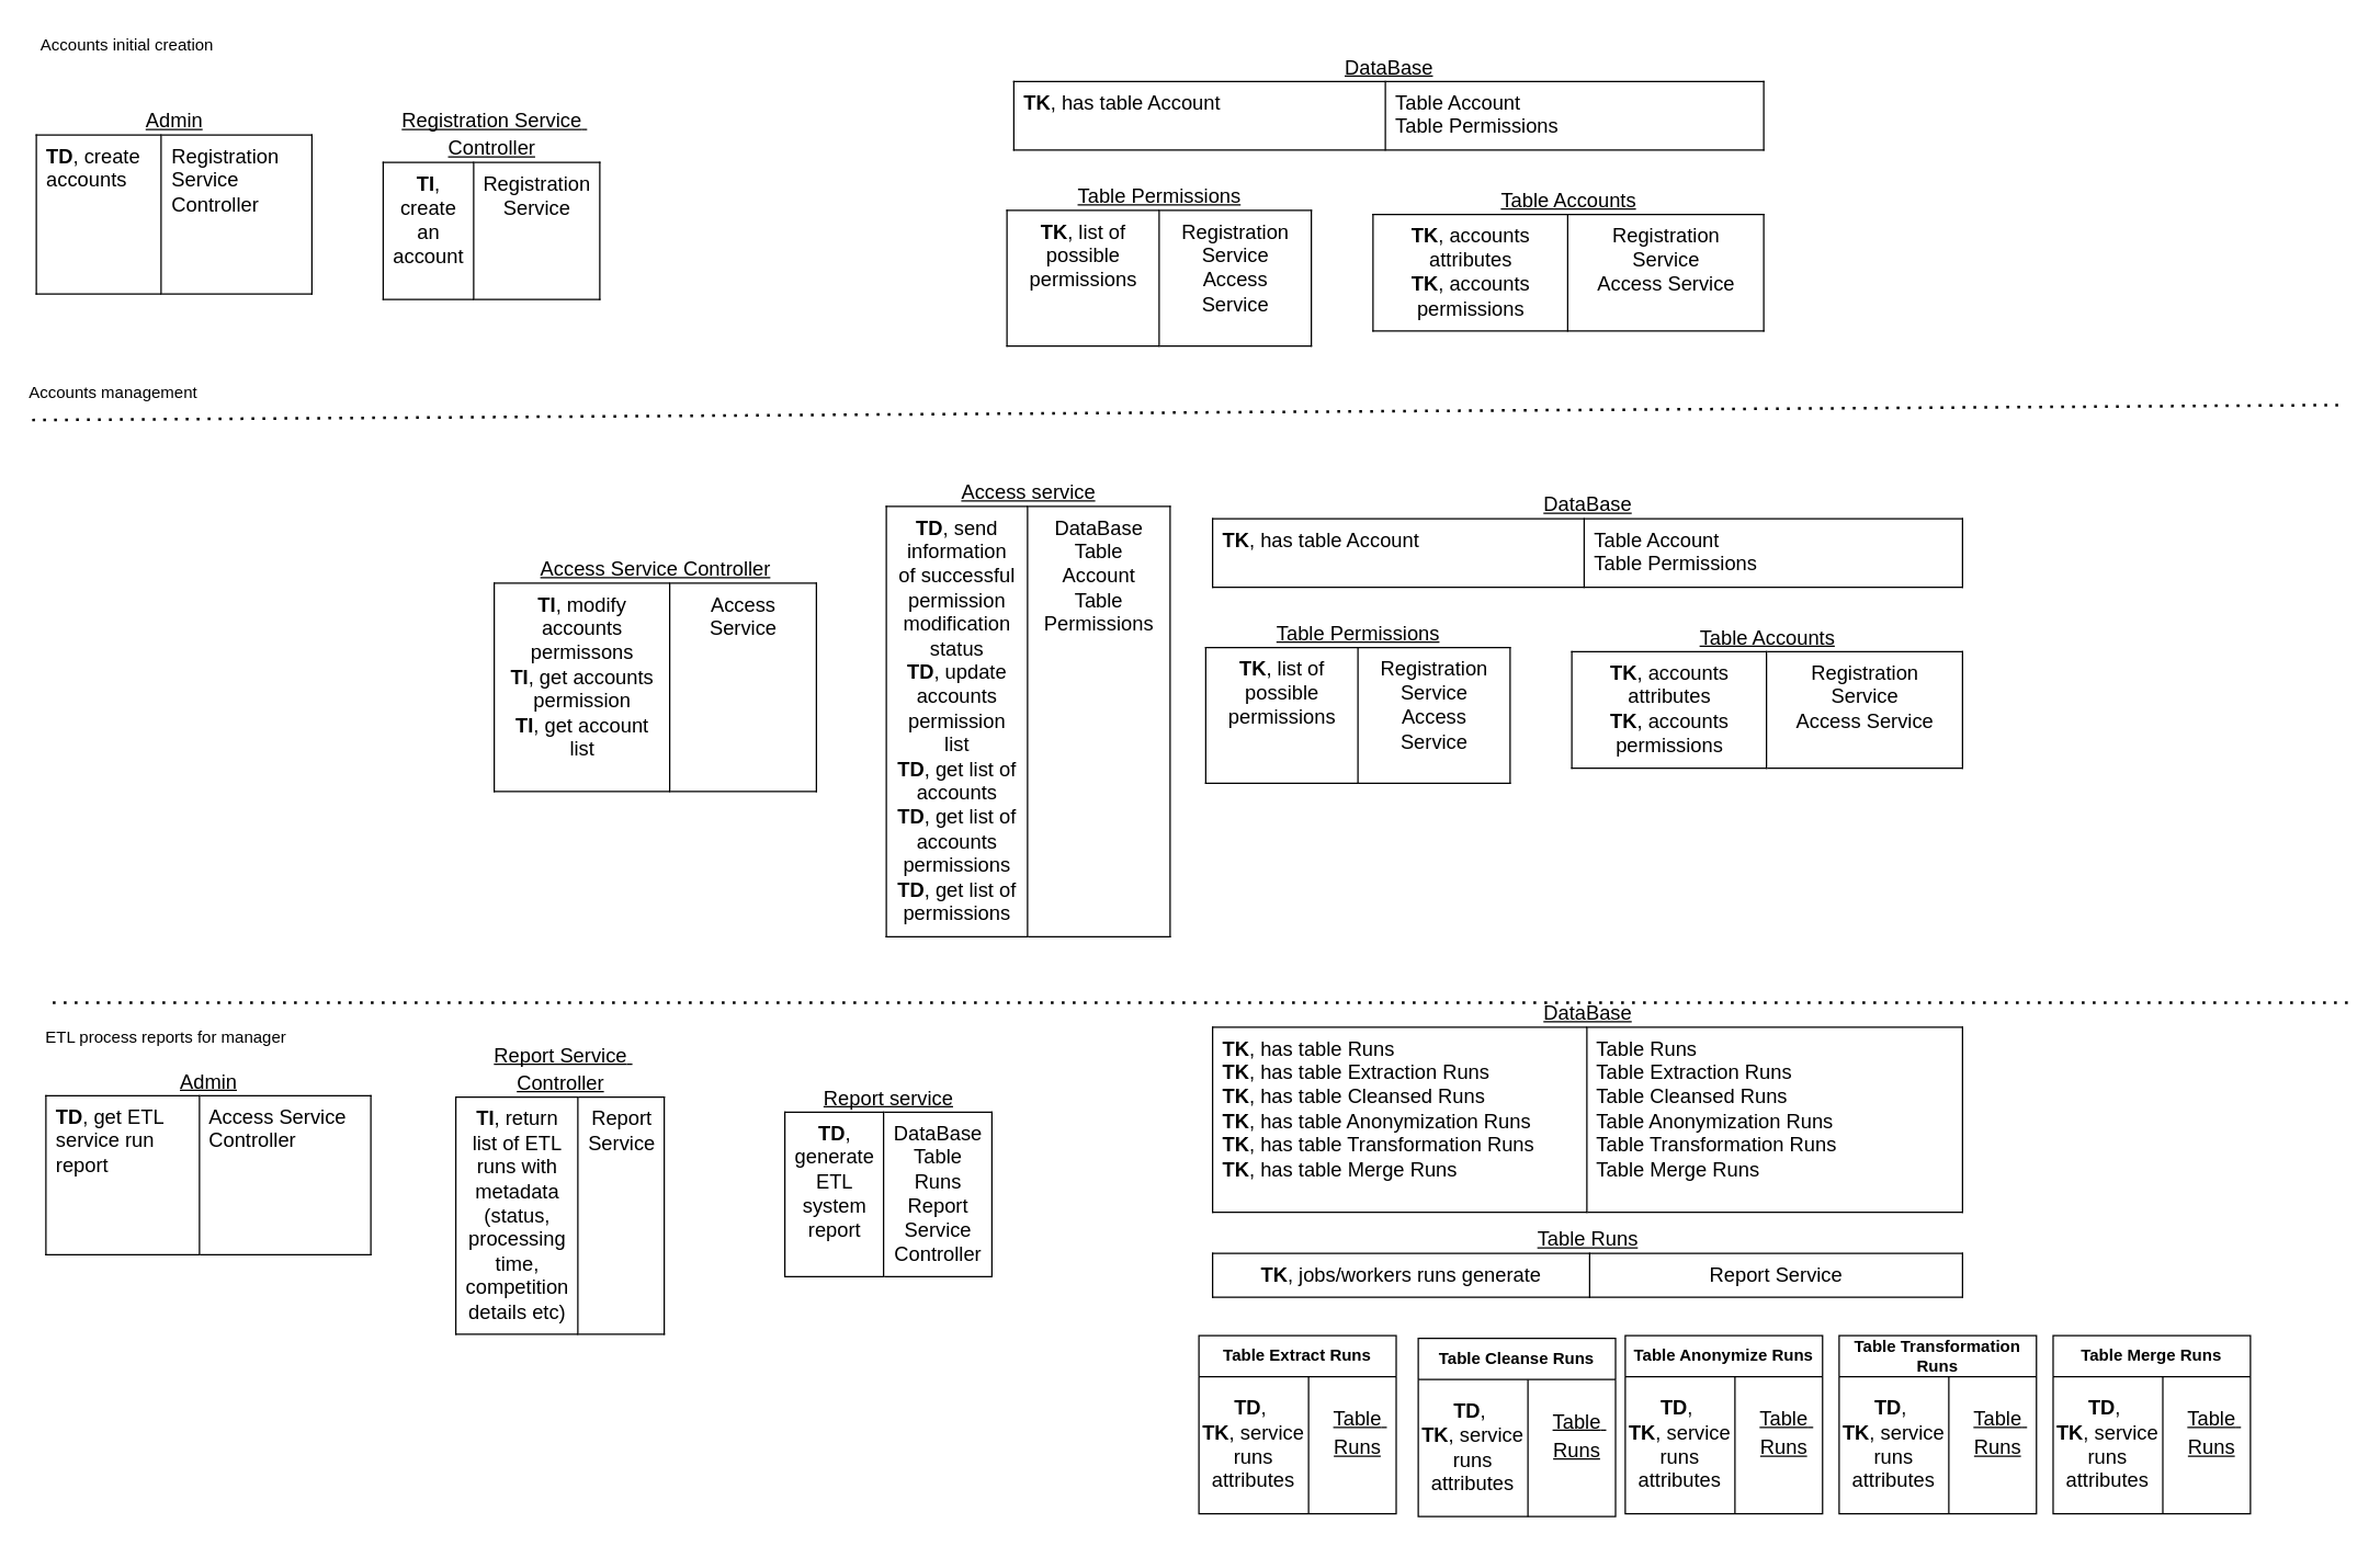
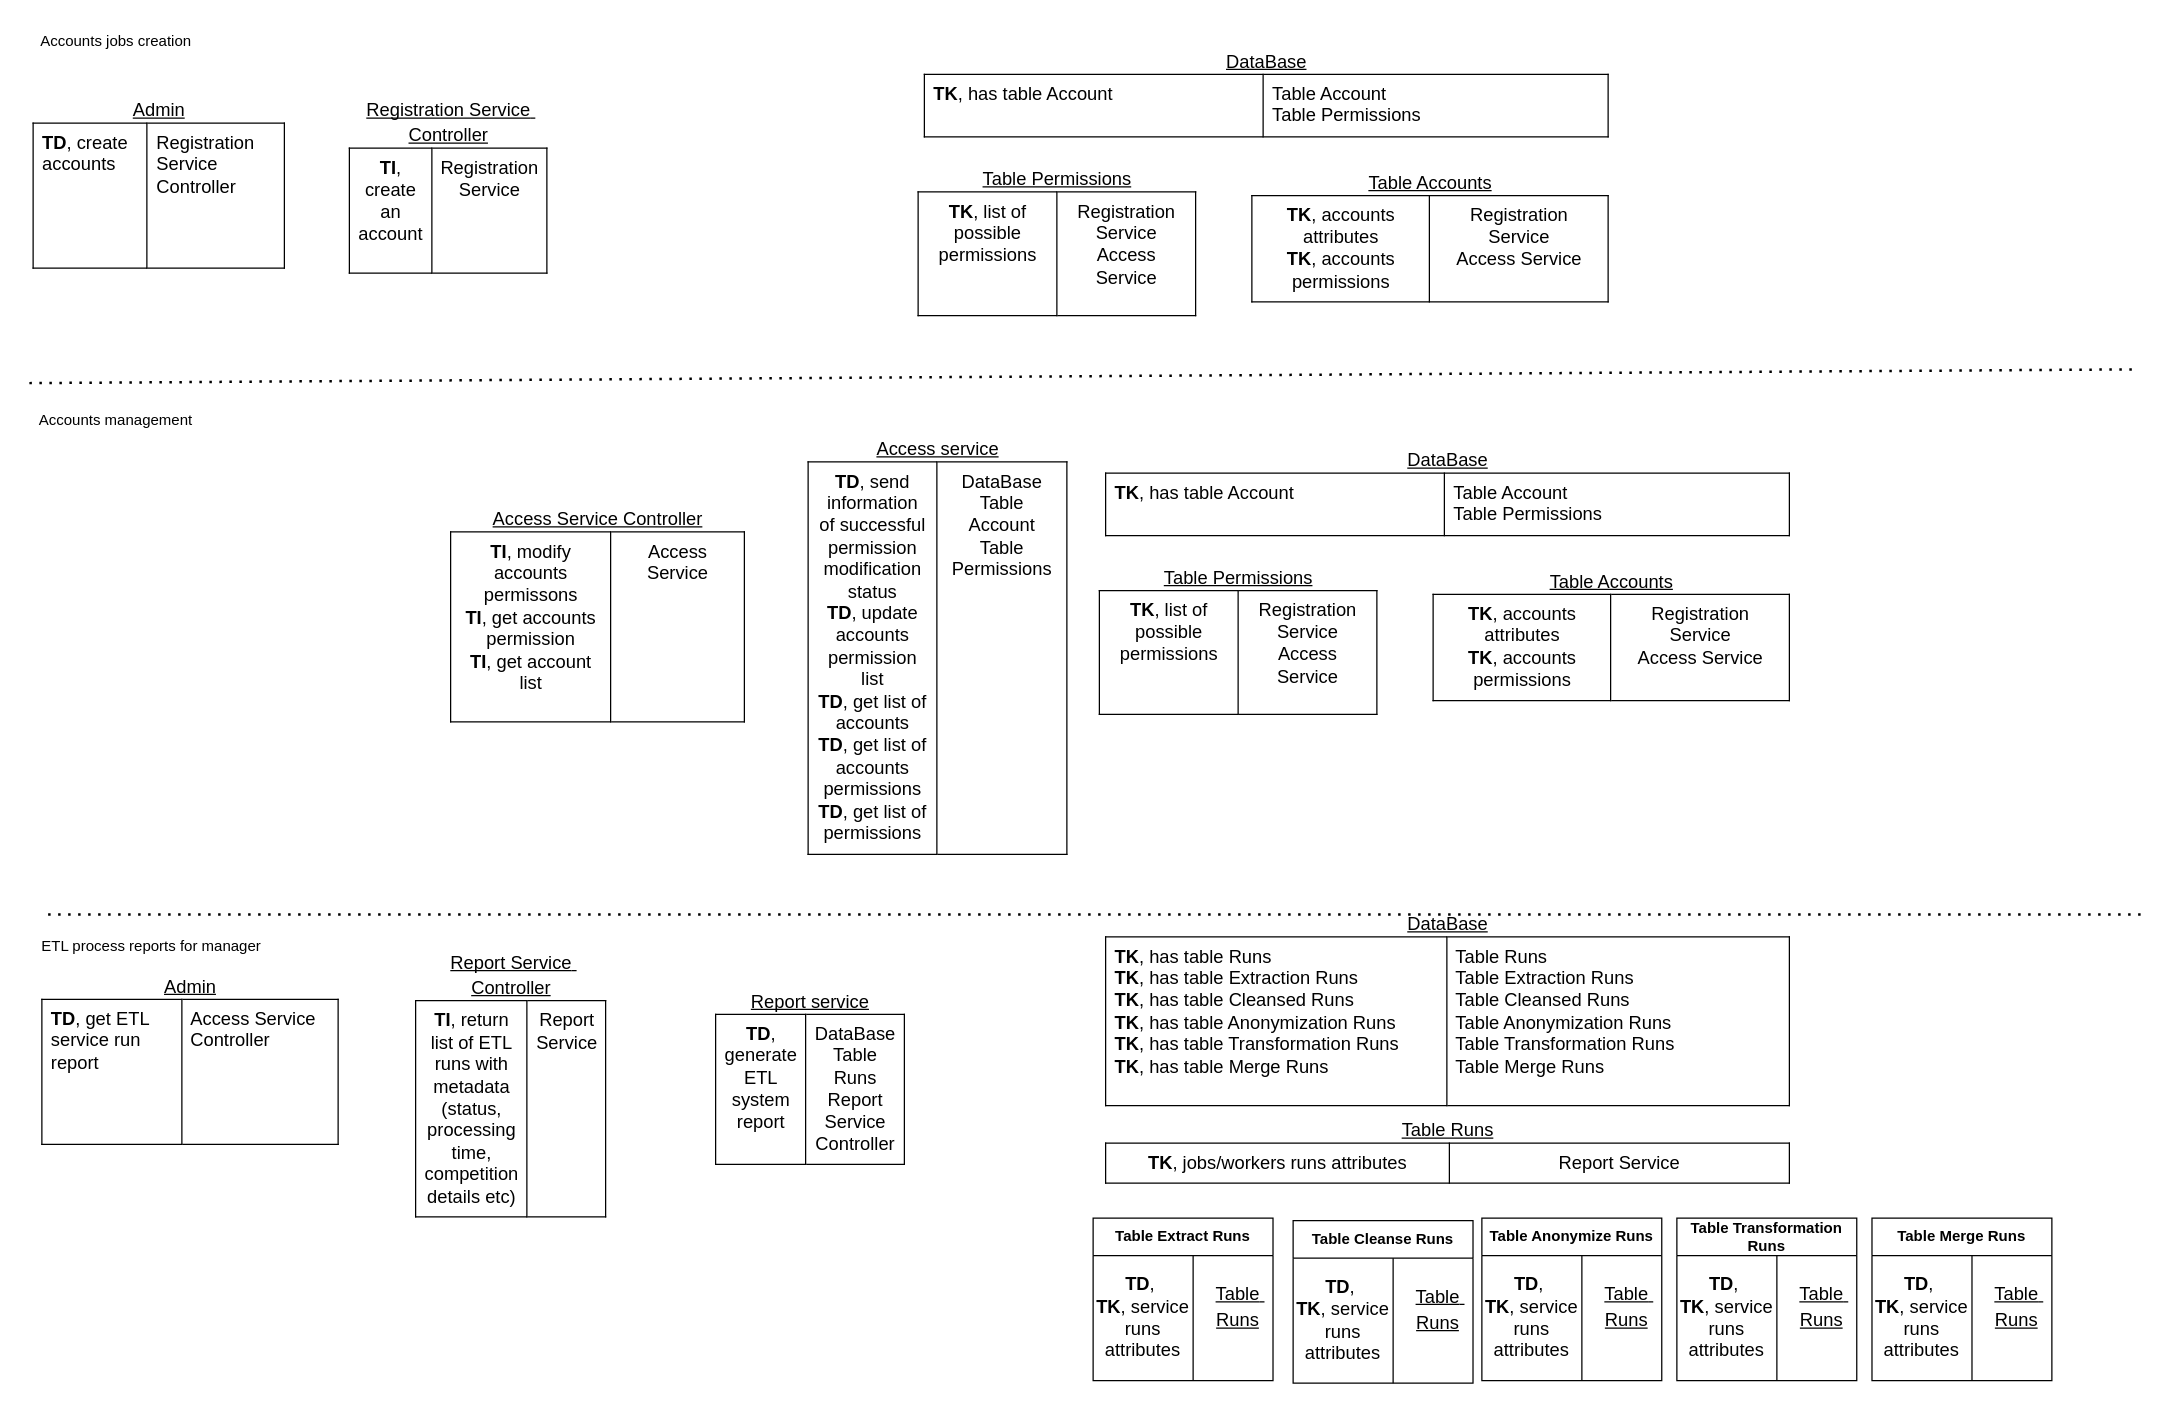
- <mxCell id="6" value="Accounts initial creation" style="text;html=1;align=center;verticalAlign=middle;resizable=0;points=[];autosize=1;strokeColor=none;fillColor=none;" parent="1" vertex="1"><mxGeometry x="20" y="20" width="144" height="26" as="geometry" /></mxCell>
+ <mxCell id="6" value="Accounts jobs creation" style="text;html=1;align=center;verticalAlign=middle;resizable=0;points=[];autosize=1;strokeColor=none;fillColor=none;" parent="1" vertex="1"><mxGeometry x="20" y="20" width="144" height="26" as="geometry" /></mxCell>
- <mxCell id="10" value="&lt;div style=&quot;text-align: center;&quot;&gt;&lt;span style=&quot;text-wrap: nowrap;&quot;&gt;Accounts management&lt;/span&gt;&lt;/div&gt;" style="text;whiteSpace=wrap;html=1;" parent="1" vertex="1"><mxGeometry x="18.997" y="271.997" width="224" height="36" as="geometry" /></mxCell>
+ <mxCell id="10" value="&lt;div style=&quot;text-align: center;&quot;&gt;&lt;span style=&quot;text-wrap: nowrap;&quot;&gt;Accounts management&lt;/span&gt;&lt;/div&gt;" style="text;whiteSpace=wrap;html=1;" parent="1" vertex="1"><mxGeometry x="28.997" y="321.997" width="224" height="36" as="geometry" /></mxCell>
- <mxCell id="21" value="&lt;b style=&quot;font-weight:normal;&quot; id=&quot;docs-internal-guid-c72fb5e4-7fff-7a6a-e36f-c985a095da21&quot;&gt;&lt;p dir=&quot;ltr&quot; style=&quot;text-align: center; line-height: 1.38; margin-top: 0pt; margin-bottom: 0pt;&quot;&gt;&lt;span style=&quot;font-size:11pt;font-family:Arial,sans-serif;color:#000000;background-color:transparent;font-weight:400;font-style:normal;font-variant:normal;text-decoration:underline;-webkit-text-decoration-skip:none;text-decoration-skip-ink:none;vertical-align:baseline;white-space:pre;white-space:pre-wrap;&quot;&gt;Table Runs&lt;/span&gt;&lt;/p&gt;&lt;div dir=&quot;ltr&quot; style=&quot;margin-left:0pt;&quot;&gt;&lt;table style=&quot;text-align: center; border: none; border-collapse: collapse;&quot;&gt;&lt;colgroup&gt;&lt;col width=&quot;299&quot;&gt;&lt;col width=&quot;301&quot;&gt;&lt;/colgroup&gt;&lt;tbody&gt;&lt;tr style=&quot;height:0pt&quot;&gt;&lt;td style=&quot;border-left:solid #000000 1pt;border-right:solid #000000 1pt;border-bottom:solid #000000 1pt;border-top:solid #000000 1pt;vertical-align:top;padding:5pt 5pt 5pt 5pt;overflow:hidden;overflow-wrap:break-word;&quot;&gt;&lt;p dir=&quot;ltr&quot; style=&quot;line-height:1.2;margin-top:0pt;margin-bottom:0pt;&quot;&gt;&lt;span style=&quot;font-size:11pt;font-family:Arial,sans-serif;color:#000000;background-color:transparent;font-weight:700;font-style:normal;font-variant:normal;text-decoration:none;vertical-align:baseline;white-space:pre;white-space:pre-wrap;&quot;&gt;TK&lt;/span&gt;&lt;span style=&quot;font-size:11pt;font-family:Arial,sans-serif;color:#000000;background-color:transparent;font-weight:400;font-style:normal;font-variant:normal;text-decoration:none;vertical-align:baseline;white-space:pre;white-space:pre-wrap;&quot;&gt;, jobs/workers runs generate&lt;/span&gt;&lt;/p&gt;&lt;/td&gt;&lt;td style=&quot;border-left:solid #000000 1pt;border-right:solid #000000 1pt;border-bottom:solid #000000 1pt;border-top:solid #000000 1pt;vertical-align:top;padding:5pt 5pt 5pt 5pt;overflow:hidden;overflow-wrap:break-word;&quot;&gt;&lt;p dir=&quot;ltr&quot; style=&quot;line-height:1.2;margin-top:0pt;margin-bottom:0pt;&quot;&gt;&lt;span style=&quot;font-size:11pt;font-family:Arial,sans-serif;color:#000000;background-color:transparent;font-weight:400;font-style:normal;font-variant:normal;text-decoration:none;vertical-align:baseline;white-space:pre;white-space:pre-wrap;&quot;&gt;Report Service&lt;/span&gt;&lt;/p&gt;&lt;/td&gt;&lt;/tr&gt;&lt;/tbody&gt;&lt;/table&gt;&lt;/div&gt;&lt;br&gt;&lt;/b&gt;" style="text;whiteSpace=wrap;html=1;" parent="1" vertex="1"><mxGeometry x="881.997" y="887.003" width="550" height="108" as="geometry" /></mxCell>
+ <mxCell id="21" value="&lt;b style=&quot;font-weight:normal;&quot; id=&quot;docs-internal-guid-c72fb5e4-7fff-7a6a-e36f-c985a095da21&quot;&gt;&lt;p dir=&quot;ltr&quot; style=&quot;text-align: center; line-height: 1.38; margin-top: 0pt; margin-bottom: 0pt;&quot;&gt;&lt;span style=&quot;font-size:11pt;font-family:Arial,sans-serif;color:#000000;background-color:transparent;font-weight:400;font-style:normal;font-variant:normal;text-decoration:underline;-webkit-text-decoration-skip:none;text-decoration-skip-ink:none;vertical-align:baseline;white-space:pre;white-space:pre-wrap;&quot;&gt;Table Runs&lt;/span&gt;&lt;/p&gt;&lt;div dir=&quot;ltr&quot; style=&quot;margin-left:0pt;&quot;&gt;&lt;table style=&quot;text-align: center; border: none; border-collapse: collapse;&quot;&gt;&lt;colgroup&gt;&lt;col width=&quot;299&quot;&gt;&lt;col width=&quot;301&quot;&gt;&lt;/colgroup&gt;&lt;tbody&gt;&lt;tr style=&quot;height:0pt&quot;&gt;&lt;td style=&quot;border-left:solid #000000 1pt;border-right:solid #000000 1pt;border-bottom:solid #000000 1pt;border-top:solid #000000 1pt;vertical-align:top;padding:5pt 5pt 5pt 5pt;overflow:hidden;overflow-wrap:break-word;&quot;&gt;&lt;p dir=&quot;ltr&quot; style=&quot;line-height:1.2;margin-top:0pt;margin-bottom:0pt;&quot;&gt;&lt;span style=&quot;font-size:11pt;font-family:Arial,sans-serif;color:#000000;background-color:transparent;font-weight:700;font-style:normal;font-variant:normal;text-decoration:none;vertical-align:baseline;white-space:pre;white-space:pre-wrap;&quot;&gt;TK&lt;/span&gt;&lt;span style=&quot;font-size:11pt;font-family:Arial,sans-serif;color:#000000;background-color:transparent;font-weight:400;font-style:normal;font-variant:normal;text-decoration:none;vertical-align:baseline;white-space:pre;white-space:pre-wrap;&quot;&gt;, jobs/workers runs attributes&lt;/span&gt;&lt;/p&gt;&lt;/td&gt;&lt;td style=&quot;border-left:solid #000000 1pt;border-right:solid #000000 1pt;border-bottom:solid #000000 1pt;border-top:solid #000000 1pt;vertical-align:top;padding:5pt 5pt 5pt 5pt;overflow:hidden;overflow-wrap:break-word;&quot;&gt;&lt;p dir=&quot;ltr&quot; style=&quot;line-height:1.2;margin-top:0pt;margin-bottom:0pt;&quot;&gt;&lt;span style=&quot;font-size:11pt;font-family:Arial,sans-serif;color:#000000;background-color:transparent;font-weight:400;font-style:normal;font-variant:normal;text-decoration:none;vertical-align:baseline;white-space:pre;white-space:pre-wrap;&quot;&gt;Report Service&lt;/span&gt;&lt;/p&gt;&lt;/td&gt;&lt;/tr&gt;&lt;/tbody&gt;&lt;/table&gt;&lt;/div&gt;&lt;br&gt;&lt;/b&gt;" style="text;whiteSpace=wrap;html=1;" parent="1" vertex="1"><mxGeometry x="881.997" y="887.003" width="550" height="108" as="geometry" /></mxCell>
